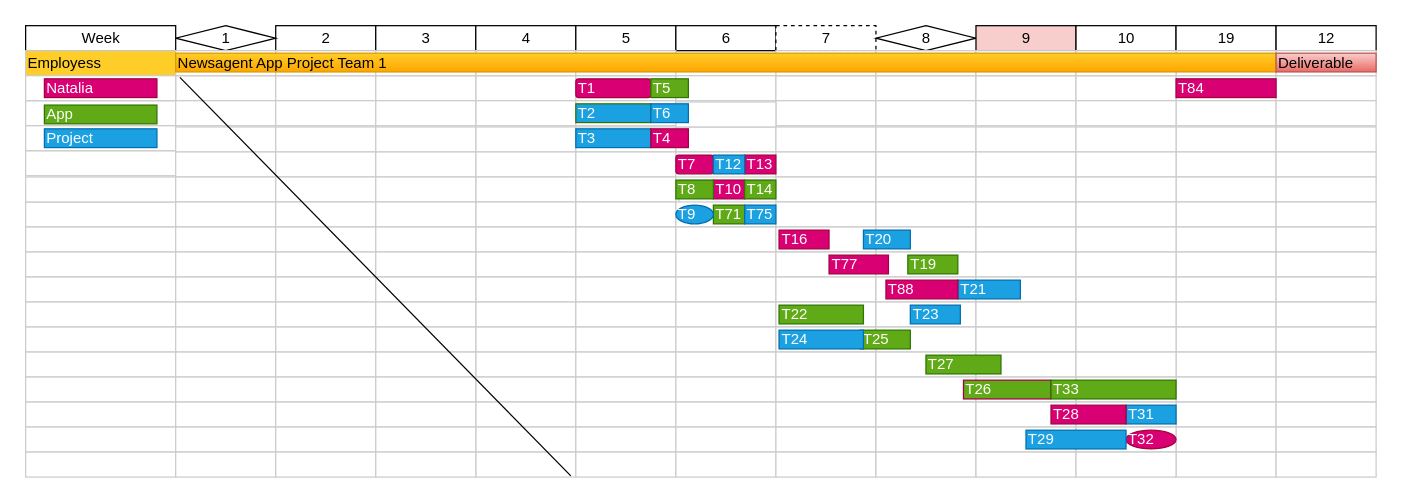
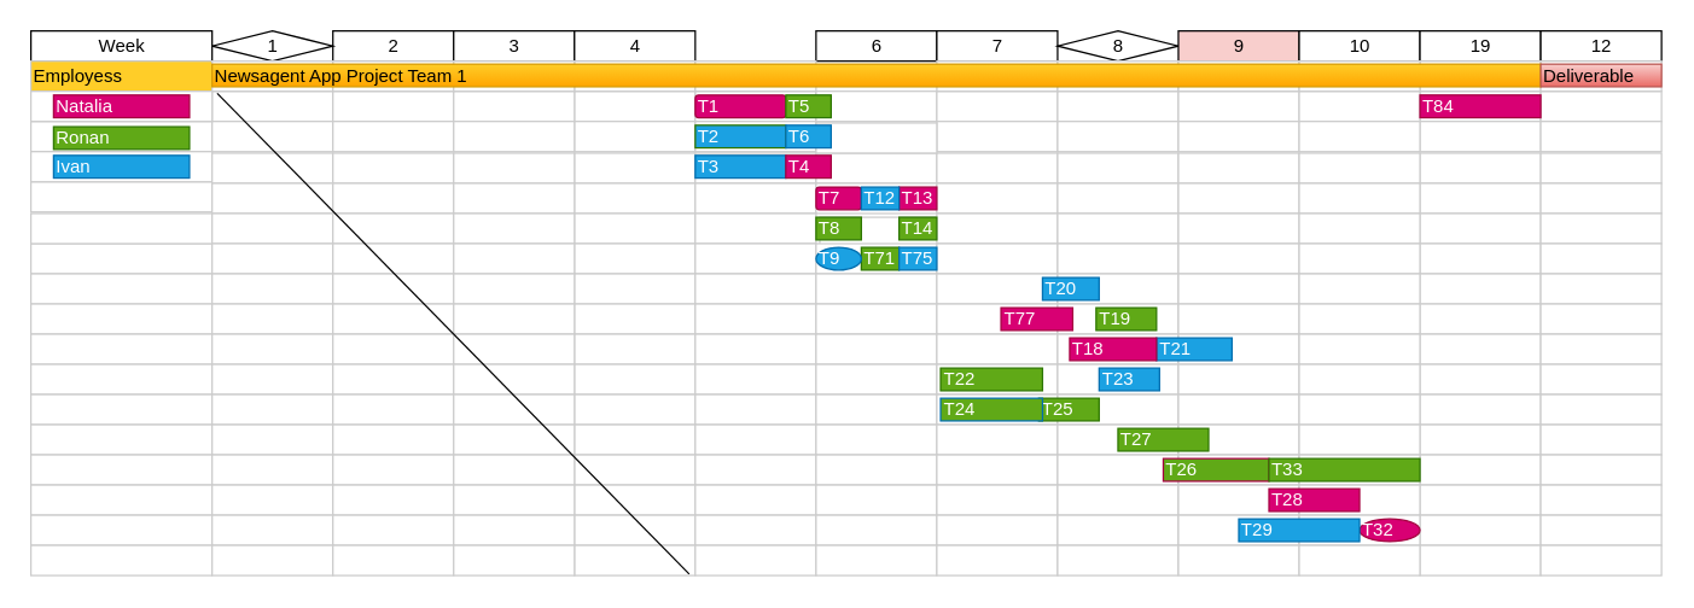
- <mxCell id="5" value="5" style="strokeWidth=1;fontStyle=0;html=1;" parent="1" vertex="1"><mxGeometry x="460" y="20" width="80" height="20" as="geometry" /></mxCell>
- <mxCell id="23" value="7" style="strokeWidth=1;fontStyle=0;html=1;dashed=1;" vertex="1" parent="1"><mxGeometry x="620" y="20" width="80" height="20" as="geometry" /></mxCell>
+ <mxCell id="23" value="7" style="strokeWidth=1;fontStyle=0;html=1;" vertex="1" parent="1"><mxGeometry x="620" y="20" width="80" height="20" as="geometry" /></mxCell>
- <mxCell id="239" value="App" style="align=left;strokeColor=#2D7600;html=1;fillColor=#60a917;fontColor=#ffffff;" vertex="1" parent="1"><mxGeometry x="35" y="83.5" width="90" height="15" as="geometry" /></mxCell>
+ <mxCell id="239" value="Ronan" style="align=left;strokeColor=#2D7600;html=1;fillColor=#60a917;fontColor=#ffffff;" vertex="1" parent="1"><mxGeometry x="35" y="83.5" width="90" height="15" as="geometry" /></mxCell>
- <mxCell id="257" value="Project" style="align=left;strokeColor=#006EAF;html=1;fillColor=#1ba1e2;fontColor=#ffffff;" vertex="1" parent="1"><mxGeometry x="35" y="102.5" width="90" height="15" as="geometry" /></mxCell>
+ <mxCell id="257" value="Ivan" style="align=left;strokeColor=#006EAF;html=1;fillColor=#1ba1e2;fontColor=#ffffff;" vertex="1" parent="1"><mxGeometry x="35" y="102.5" width="90" height="15" as="geometry" /></mxCell>
- <mxCell id="241" value="T10" style="align=left;strokeColor=#A50040;html=1;fillColor=#d80073;fontColor=#ffffff;" vertex="1" parent="1"><mxGeometry x="570" y="143.5" width="25" height="15" as="geometry" /></mxCell>
- <mxCell id="263" value="T16" style="align=left;strokeColor=#A50040;html=1;fillColor=#d80073;fontColor=#ffffff;" vertex="1" parent="1"><mxGeometry x="622.5" y="183.5" width="40" height="15" as="geometry" /></mxCell>
- <mxCell id="265" value="T88" style="align=left;strokeColor=#A50040;html=1;fillColor=#d80073;fontColor=#ffffff;" vertex="1" parent="1"><mxGeometry x="708" y="223.5" width="57.5" height="15" as="geometry" /></mxCell>
+ <mxCell id="265" value="T18" style="align=left;strokeColor=#A50040;html=1;fillColor=#d80073;fontColor=#ffffff;" vertex="1" parent="1"><mxGeometry x="708" y="223.5" width="57.5" height="15" as="geometry" /></mxCell>
- <mxCell id="255" value="T24" style="align=left;strokeColor=#006EAF;html=1;fillColor=#1ba1e2;fontColor=#ffffff;" vertex="1" parent="1"><mxGeometry x="622.5" y="263.5" width="67.5" height="15" as="geometry" /></mxCell>
+ <mxCell id="255" value="T24" style="align=left;strokeColor=#006EAF;html=1;fillColor=#60a917;fontColor=#ffffff;" vertex="1" parent="1"><mxGeometry x="622.5" y="263.5" width="67.5" height="15" as="geometry" /></mxCell>
- <mxCell id="240" value="T31" style="align=left;strokeColor=#006EAF;html=1;fillColor=#1ba1e2;fontColor=#ffffff;" vertex="1" parent="1"><mxGeometry x="900" y="323.5" width="40" height="15" as="geometry" /></mxCell>
